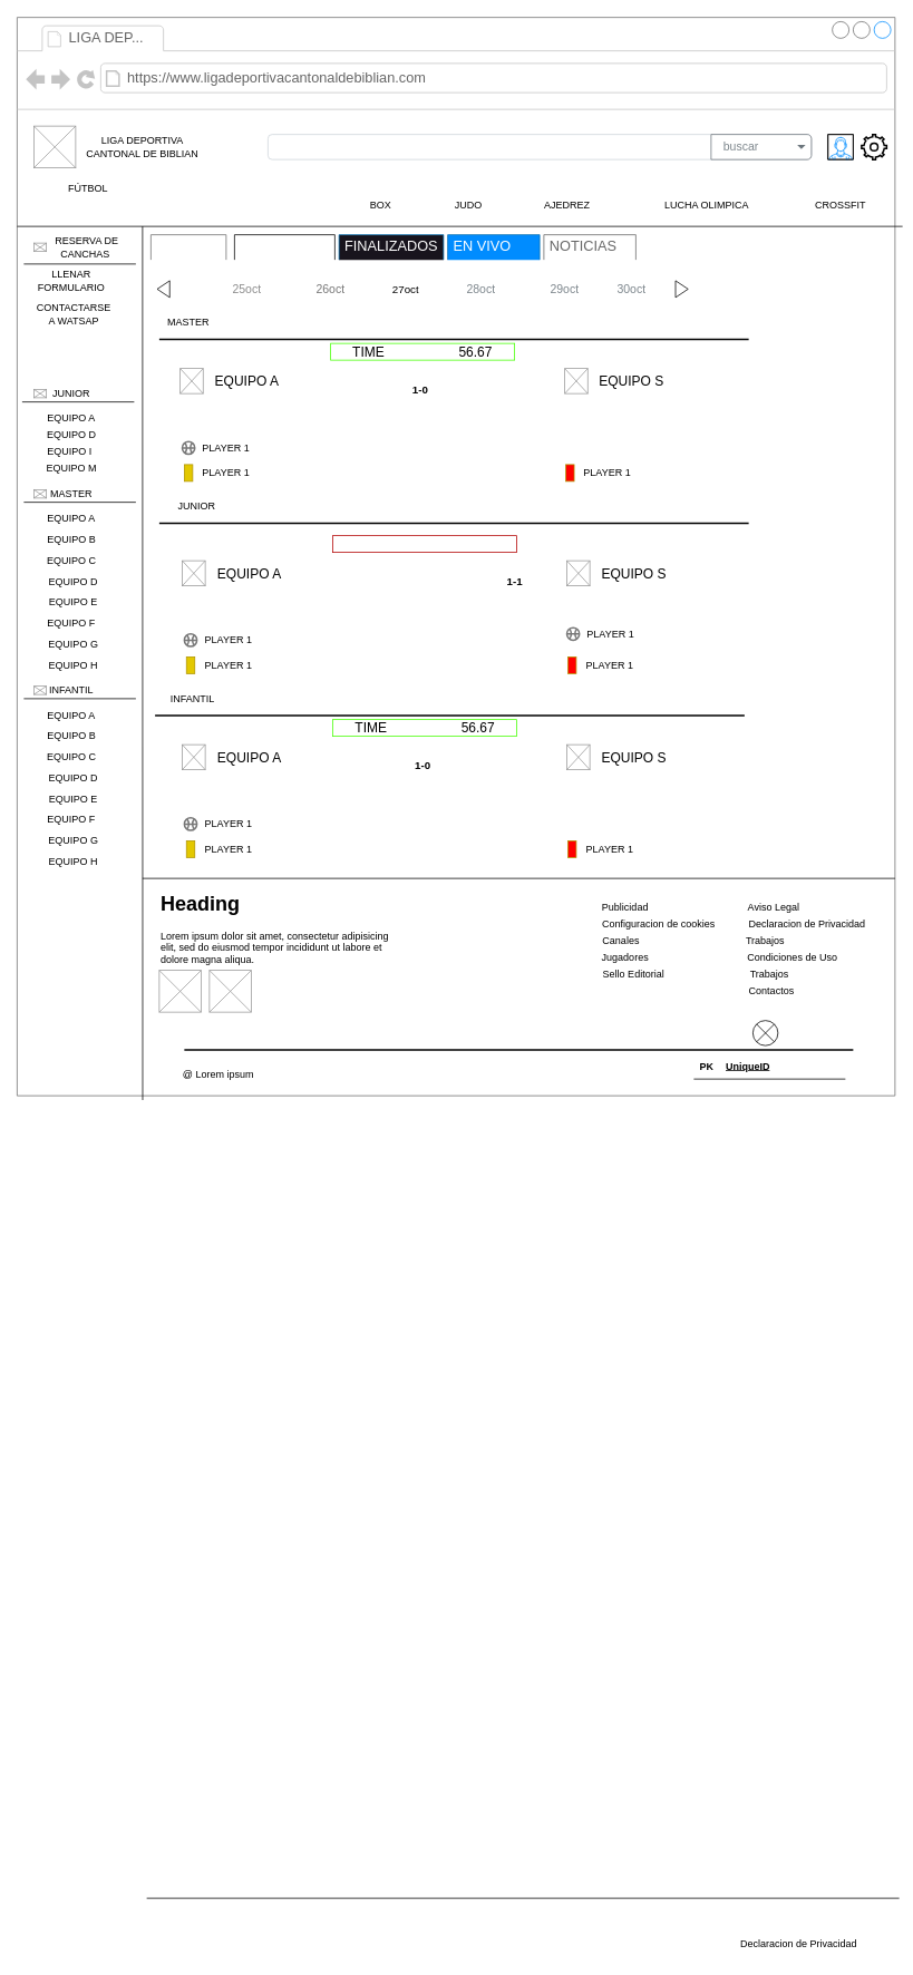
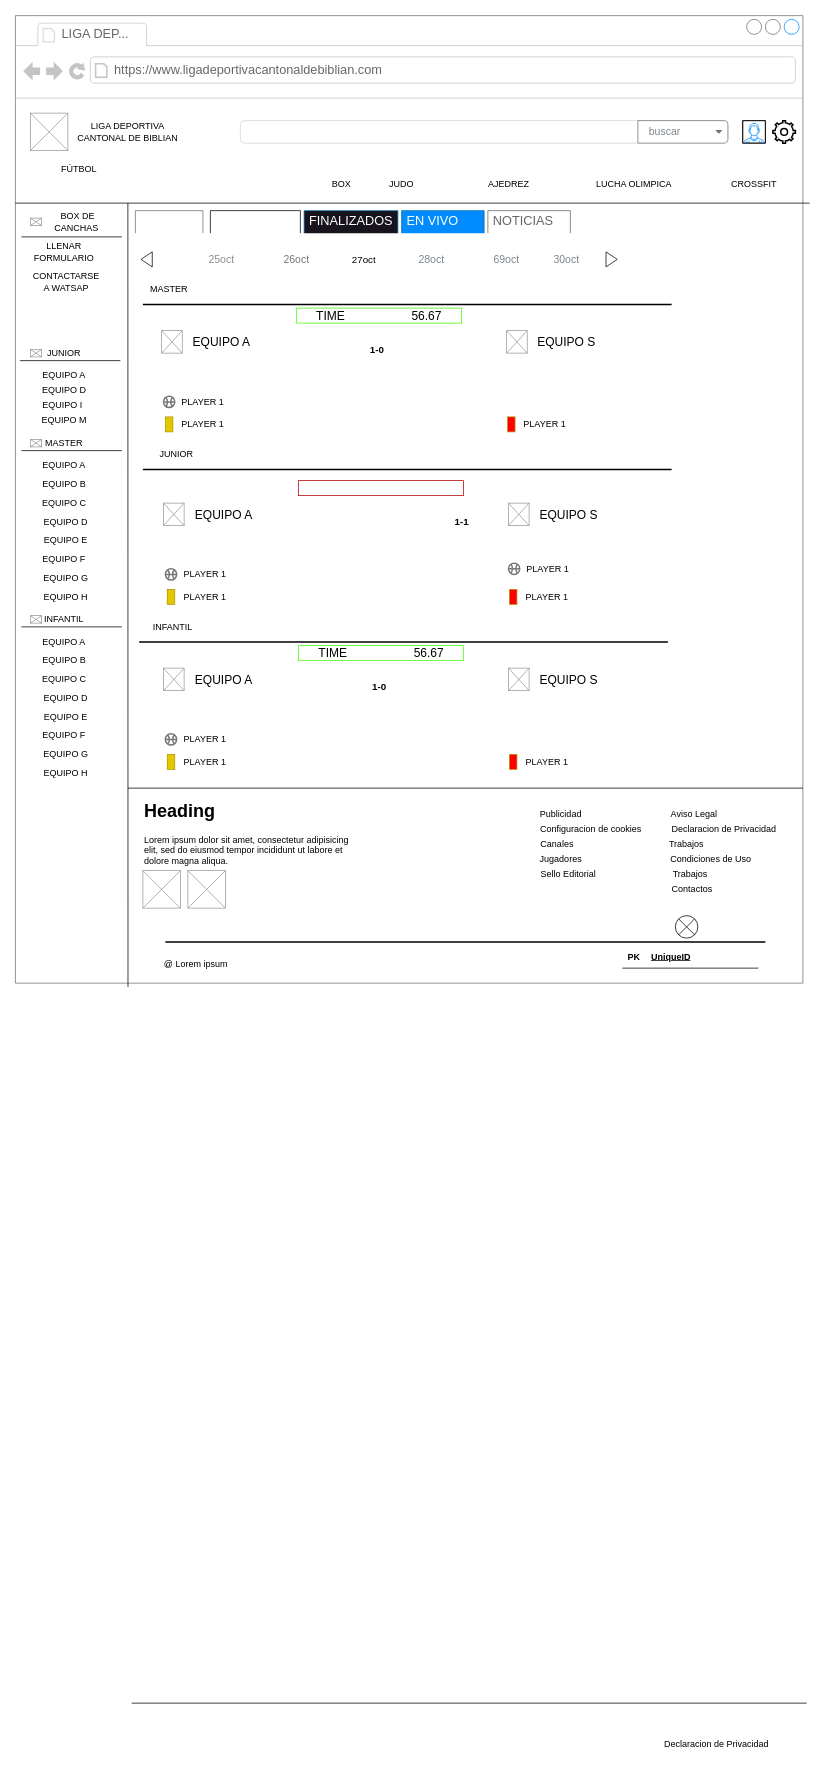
- <mxCell id="14" value="JUDO" style="text;html=1;align=center;verticalAlign=middle;whiteSpace=wrap;rounded=0;" parent="2" vertex="1"><mxGeometry x="509.75" y="210" width="60" height="30" as="geometry" /></mxCell>
+ <mxCell id="14" value="JUDO" style="text;html=1;align=center;verticalAlign=middle;whiteSpace=wrap;rounded=0;" parent="2" vertex="1"><mxGeometry x="484.75" y="210" width="60" height="30" as="geometry" /></mxCell>
- <mxCell id="44" value="RESERVA DE&lt;div&gt;CANCHAS&amp;nbsp;&lt;/div&gt;" style="text;html=1;align=center;verticalAlign=middle;whiteSpace=wrap;rounded=0;" parent="2" vertex="1"><mxGeometry x="37" y="260" width="93" height="30" as="geometry" /></mxCell>
+ <mxCell id="44" value="BOX DE&lt;div&gt;CANCHAS&amp;nbsp;&lt;/div&gt;" style="text;html=1;align=center;verticalAlign=middle;whiteSpace=wrap;rounded=0;" parent="2" vertex="1"><mxGeometry x="37" y="260" width="93" height="30" as="geometry" /></mxCell>
- <mxCell id="63" value="29oct" style="text;strokeColor=none;align=center;verticalAlign=middle;spacingLeft=10;spacingRight=10;overflow=hidden;points=[[0,0.5],[1,0.5]];portConstraint=eastwest;rotatable=0;whiteSpace=wrap;html=1;shape=mxgraph.bootstrap.rightButton;rSize=5;fillColor=inherit;fontColor=#7D868C;fontSize=14;" vertex="1" parent="1"><mxGeometry x="635" y="330" width="80" height="30" as="geometry" /></mxCell>
+ <mxCell id="63" value="69oct" style="text;strokeColor=none;align=center;verticalAlign=middle;spacingLeft=10;spacingRight=10;overflow=hidden;points=[[0,0.5],[1,0.5]];portConstraint=eastwest;rotatable=0;whiteSpace=wrap;html=1;shape=mxgraph.bootstrap.rightButton;rSize=5;fillColor=inherit;fontColor=#7D868C;fontSize=14;" vertex="1" parent="1"><mxGeometry x="635" y="330" width="80" height="30" as="geometry" /></mxCell>
